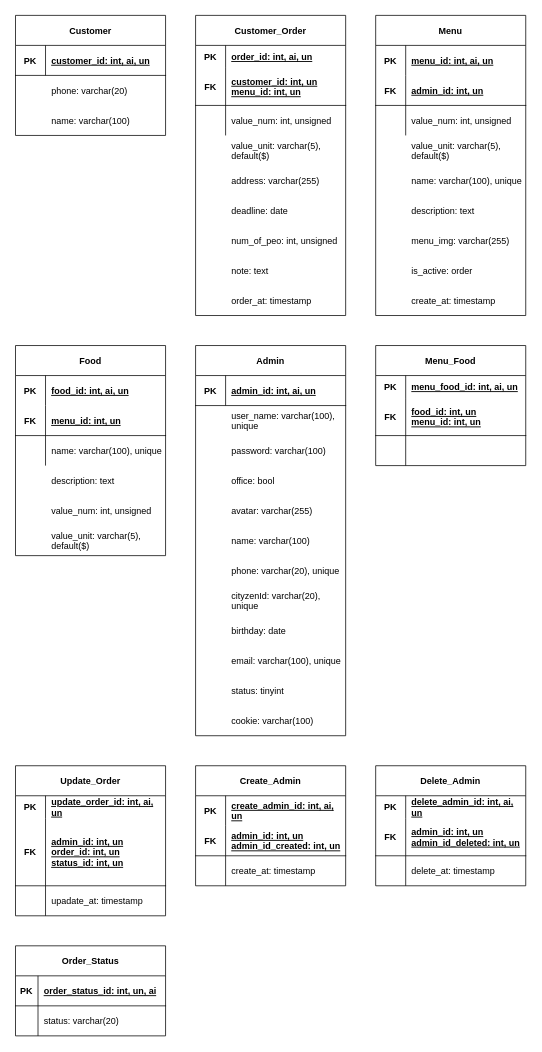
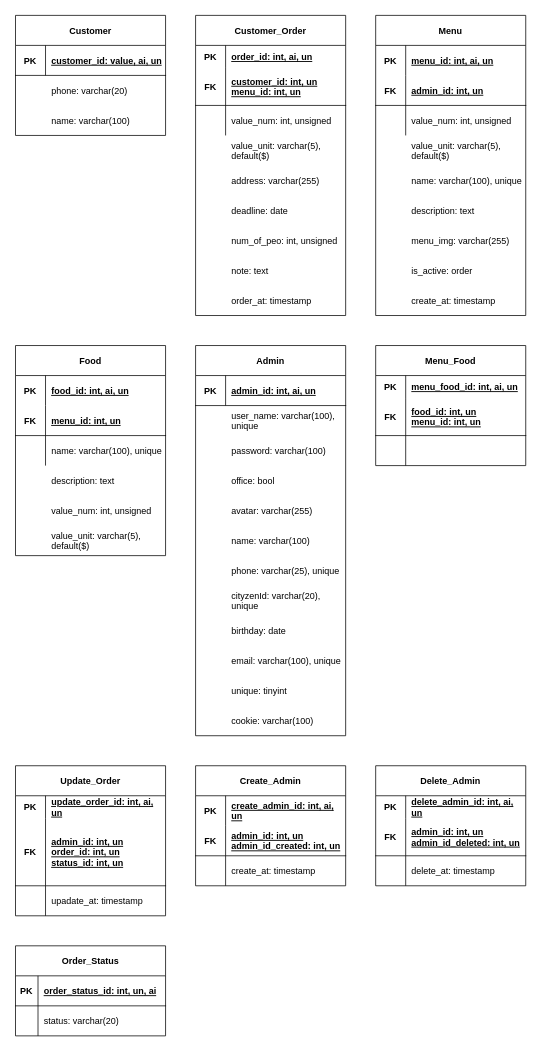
- <mxCell id="5" value="customer_id: int, ai, un" style="shape=partialRectangle;connectable=0;fillColor=none;top=0;left=0;bottom=0;right=0;align=left;spacingLeft=6;fontStyle=5;overflow=hidden;" parent="3" vertex="1"><mxGeometry x="40" width="160" height="40" as="geometry" /></mxCell>
+ <mxCell id="5" value="customer_id: value, ai, un" style="shape=partialRectangle;connectable=0;fillColor=none;top=0;left=0;bottom=0;right=0;align=left;spacingLeft=6;fontStyle=5;overflow=hidden;" parent="3" vertex="1"><mxGeometry x="40" width="160" height="40" as="geometry" /></mxCell>
- <mxCell id="51" value="phone: varchar(20), unique" style="shape=partialRectangle;connectable=0;fillColor=none;top=0;left=0;bottom=0;right=0;align=left;spacingLeft=6;overflow=hidden;" parent="1" vertex="1"><mxGeometry x="300" y="740" width="160" height="40" as="geometry" /></mxCell>
+ <mxCell id="51" value="phone: varchar(25), unique" style="shape=partialRectangle;connectable=0;fillColor=none;top=0;left=0;bottom=0;right=0;align=left;spacingLeft=6;overflow=hidden;" parent="1" vertex="1"><mxGeometry x="300" y="740" width="160" height="40" as="geometry" /></mxCell>
- <mxCell id="97" value="status: tinyint" style="shape=partialRectangle;connectable=0;fillColor=none;top=0;left=0;bottom=0;right=0;align=left;spacingLeft=6;overflow=hidden;" parent="1" vertex="1"><mxGeometry x="300" y="900" width="160" height="40" as="geometry" /></mxCell>
+ <mxCell id="97" value="unique: tinyint" style="shape=partialRectangle;connectable=0;fillColor=none;top=0;left=0;bottom=0;right=0;align=left;spacingLeft=6;overflow=hidden;" parent="1" vertex="1"><mxGeometry x="300" y="900" width="160" height="40" as="geometry" /></mxCell>
